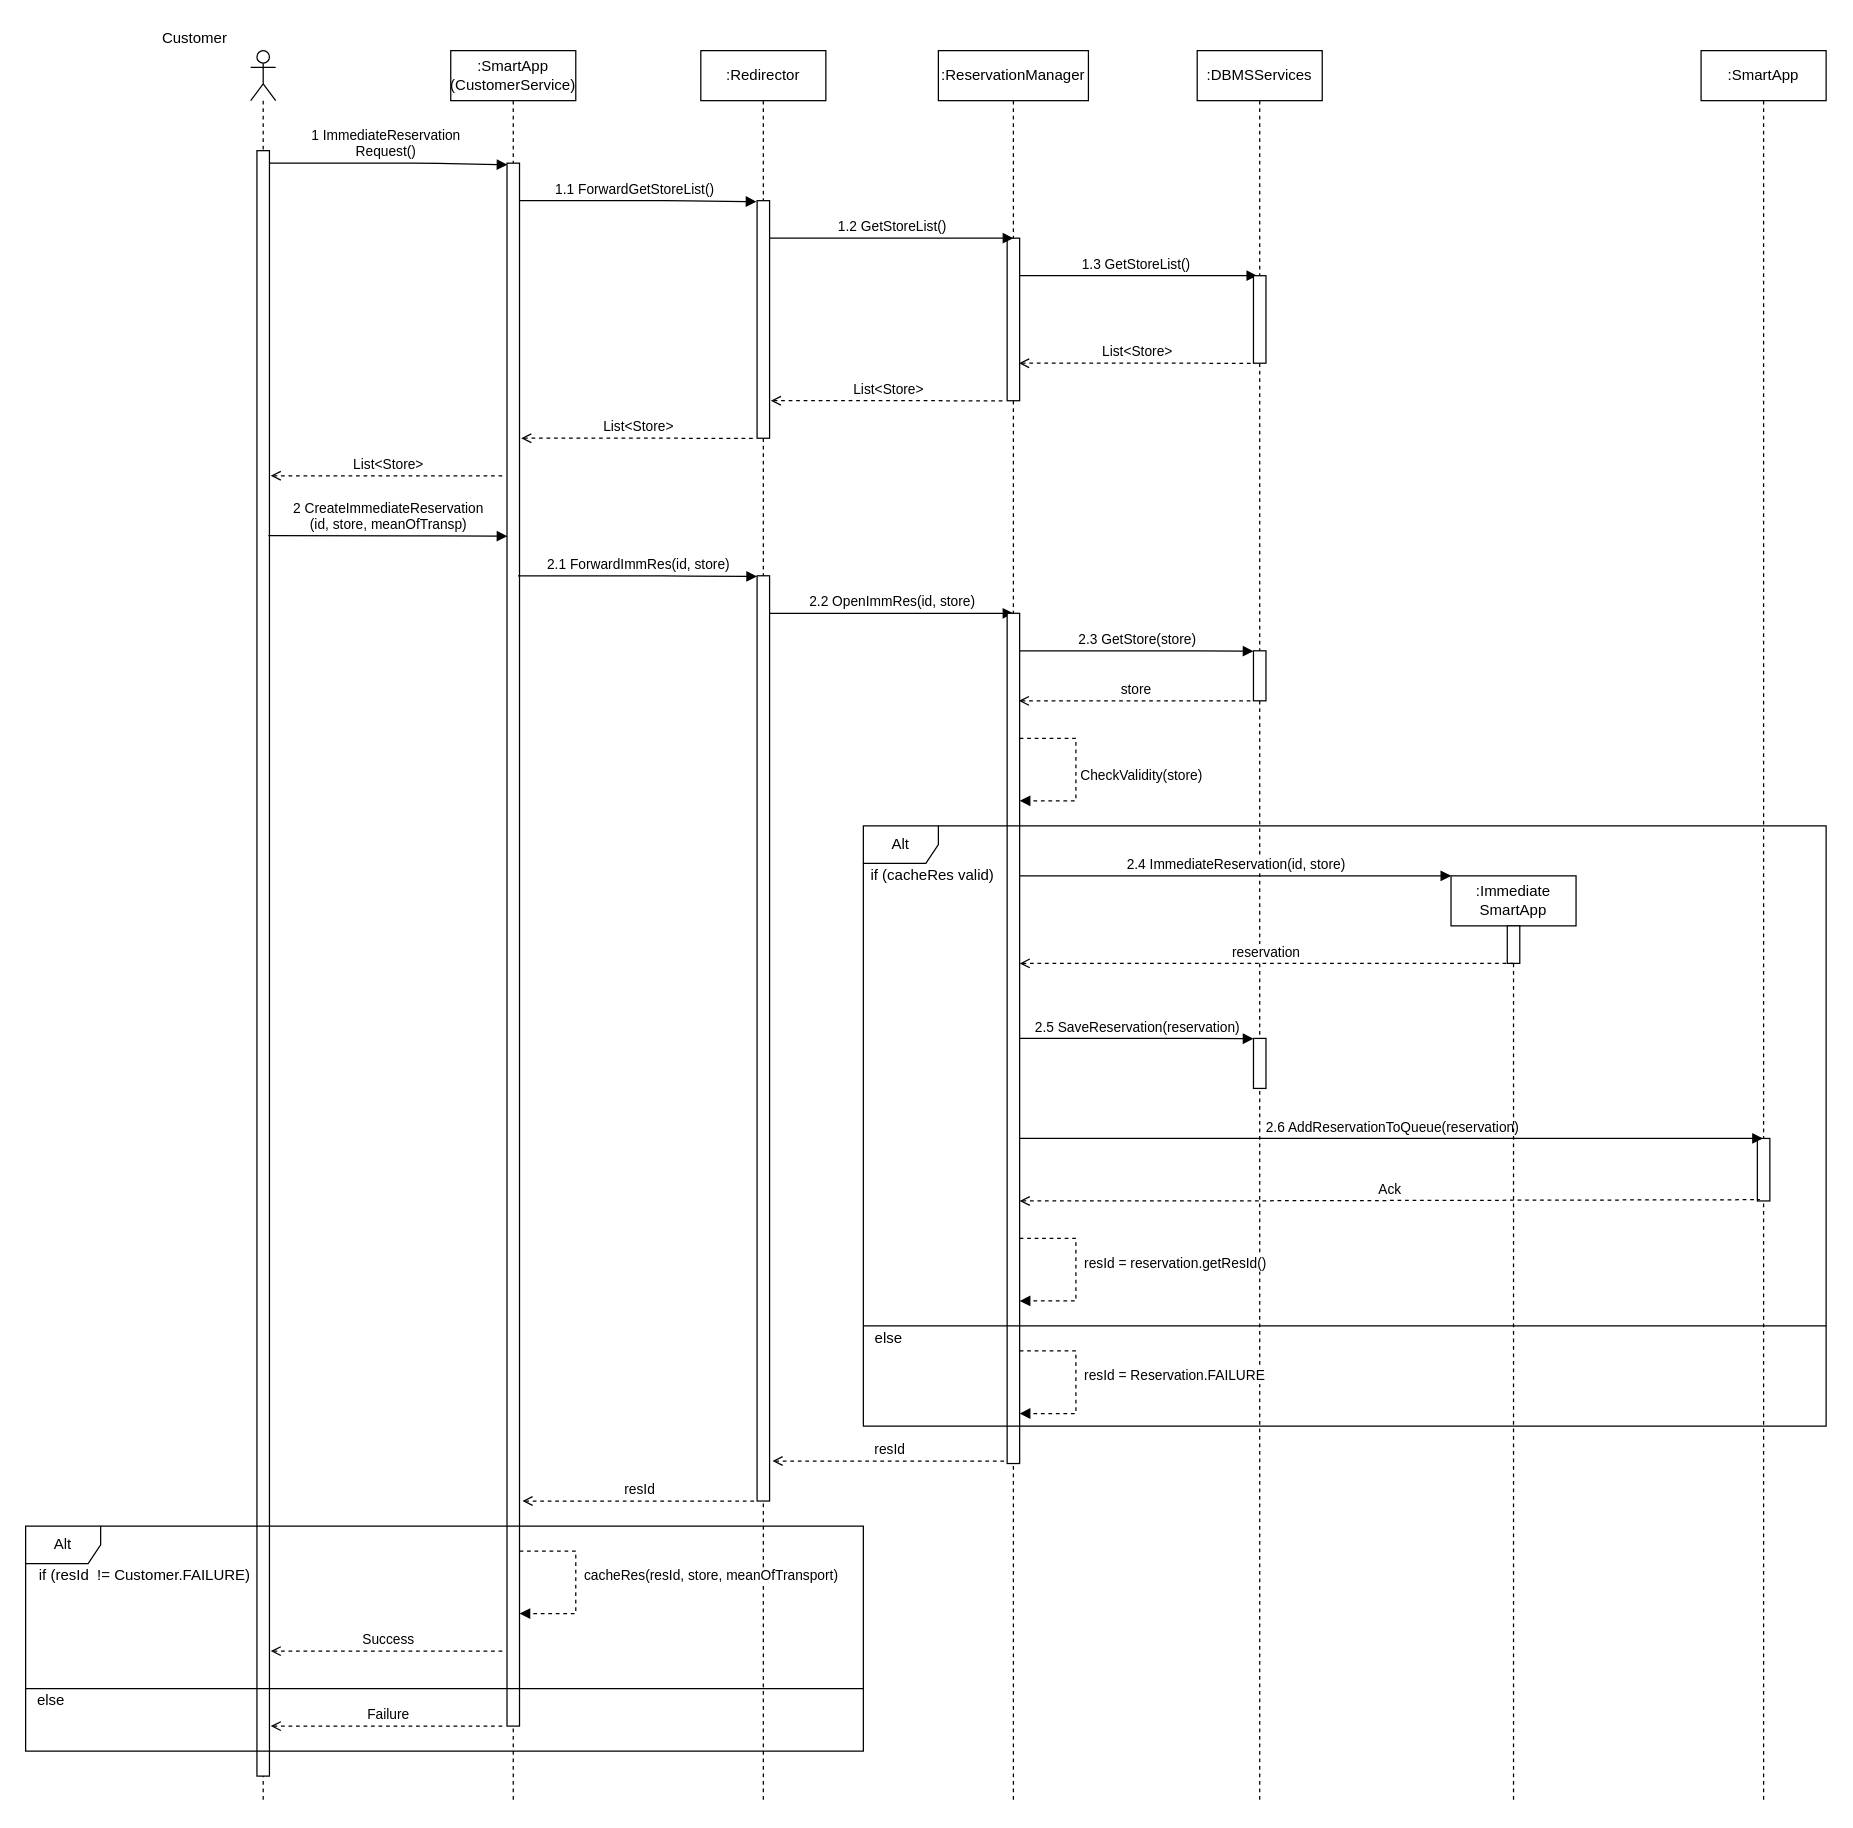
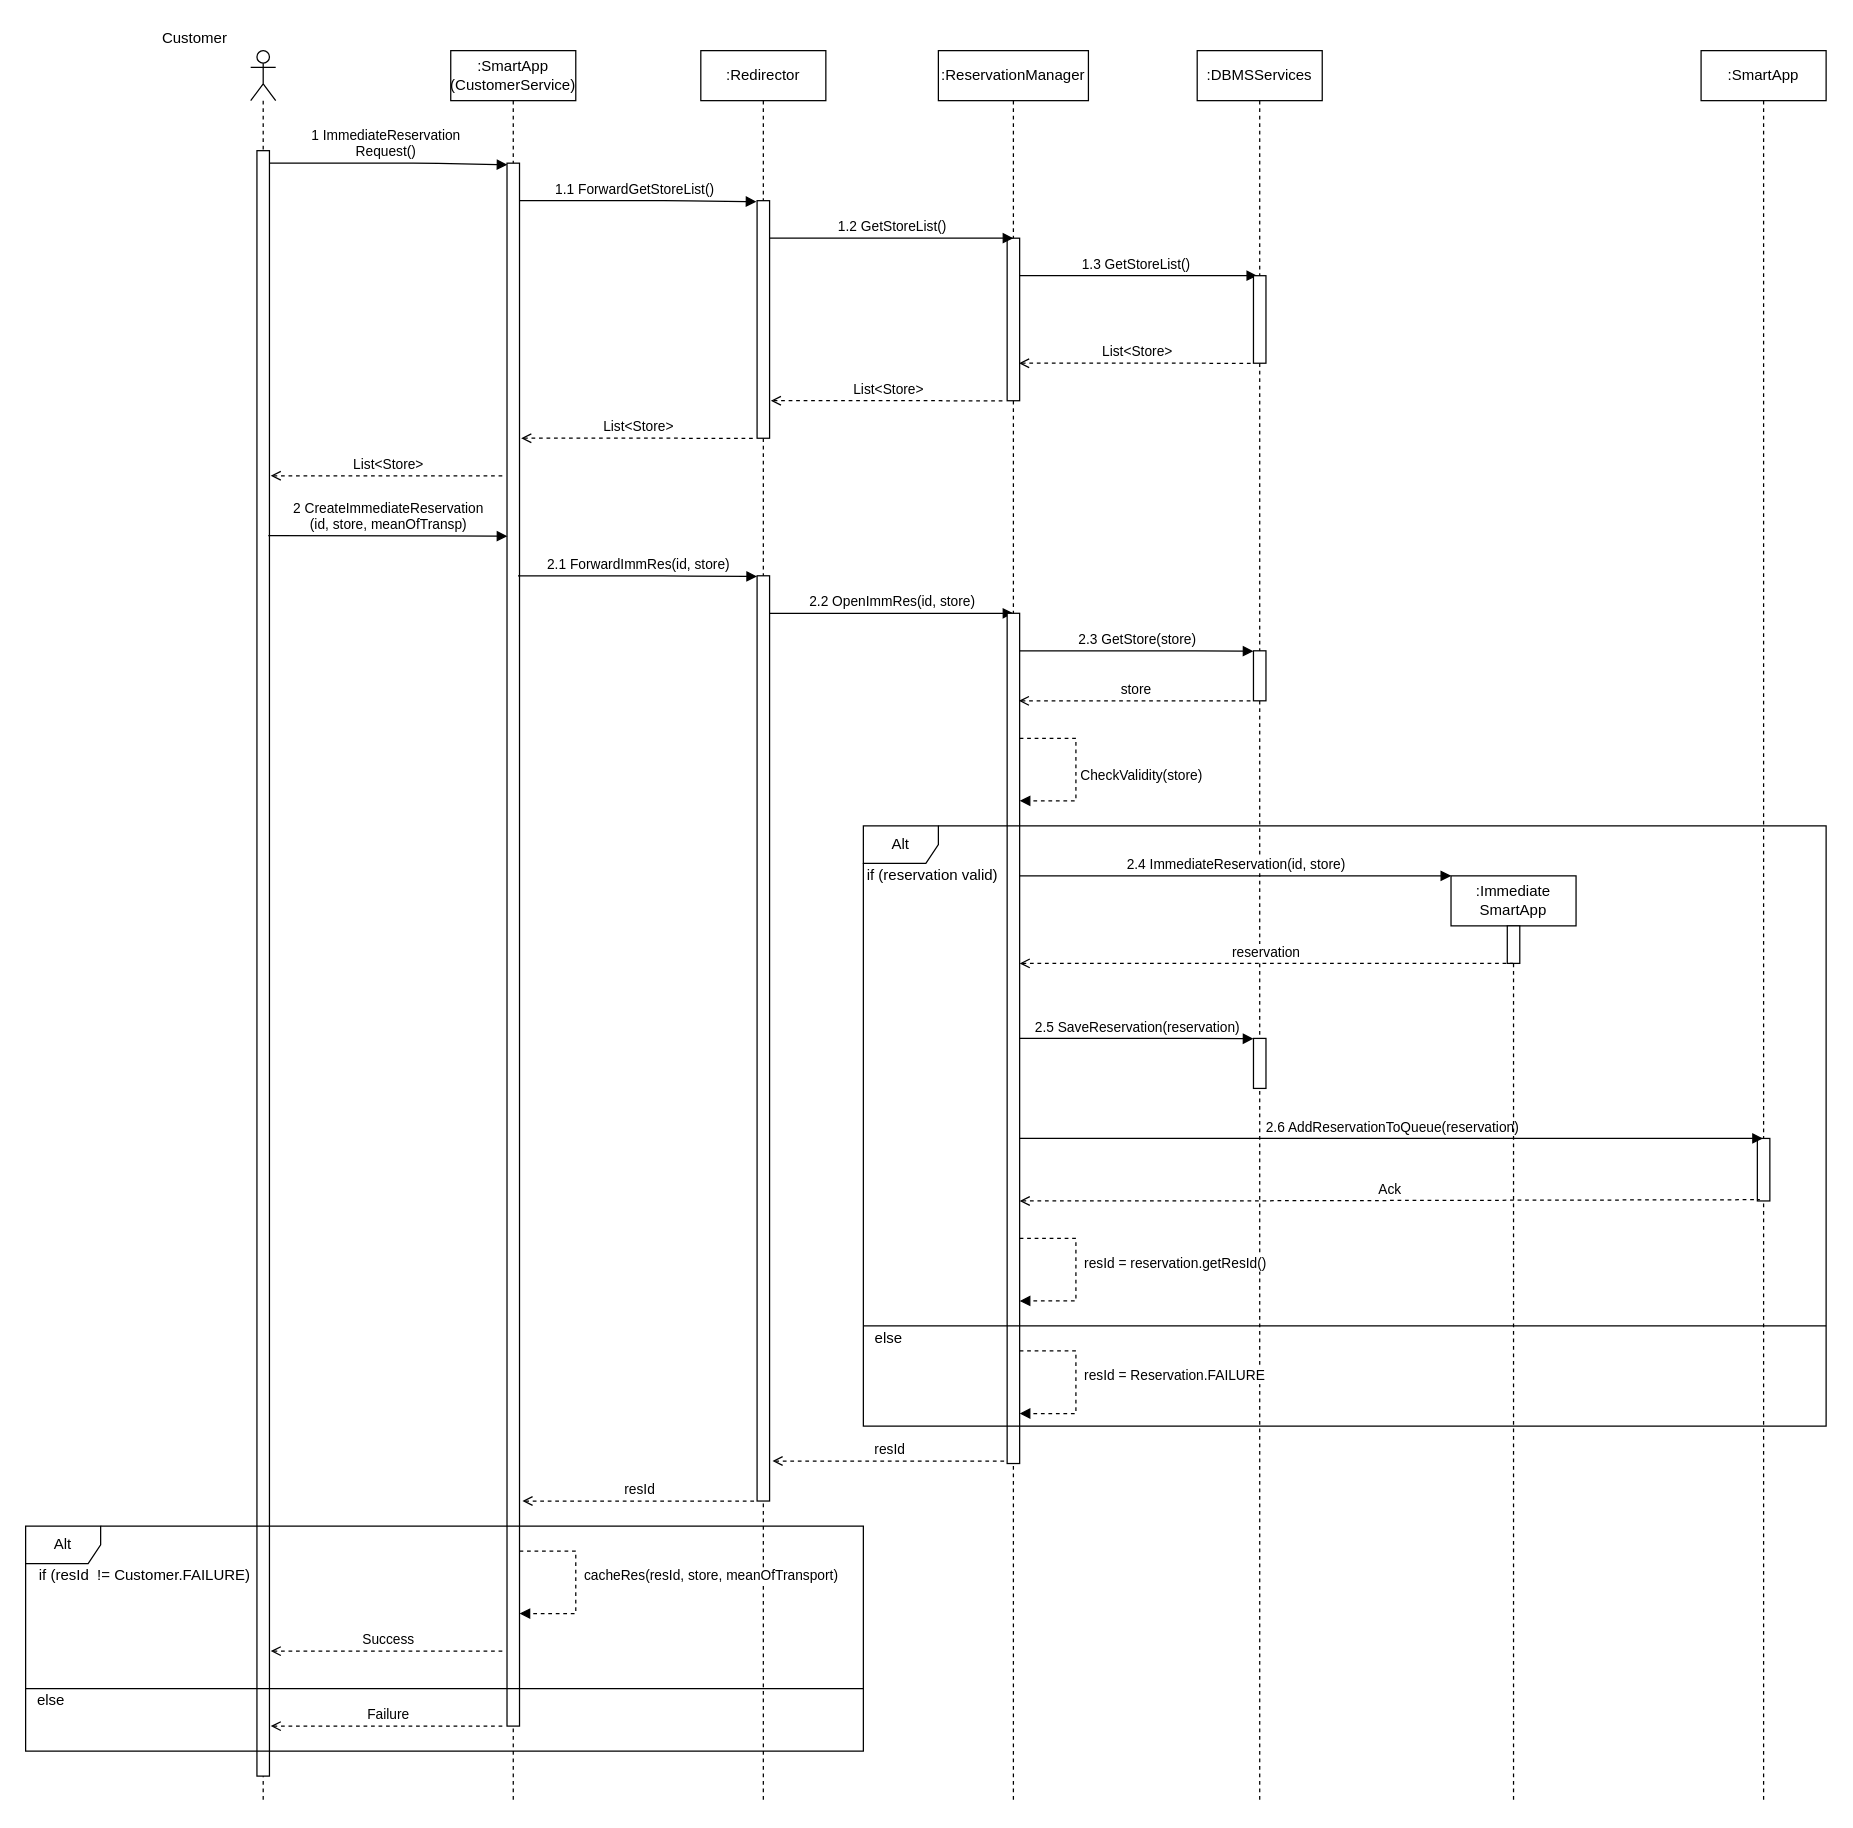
- <mxCell id="31" value="if (cacheRes valid)" style="text;html=1;align=center;verticalAlign=middle;resizable=0;points=[];autosize=1;" parent="1" vertex="1"><mxGeometry x="685" y="690" width="120" height="20" as="geometry" /></mxCell>
+ <mxCell id="31" value="if (reservation valid)" style="text;html=1;align=center;verticalAlign=middle;resizable=0;points=[];autosize=1;" parent="1" vertex="1"><mxGeometry x="685" y="690" width="120" height="20" as="geometry" /></mxCell>
